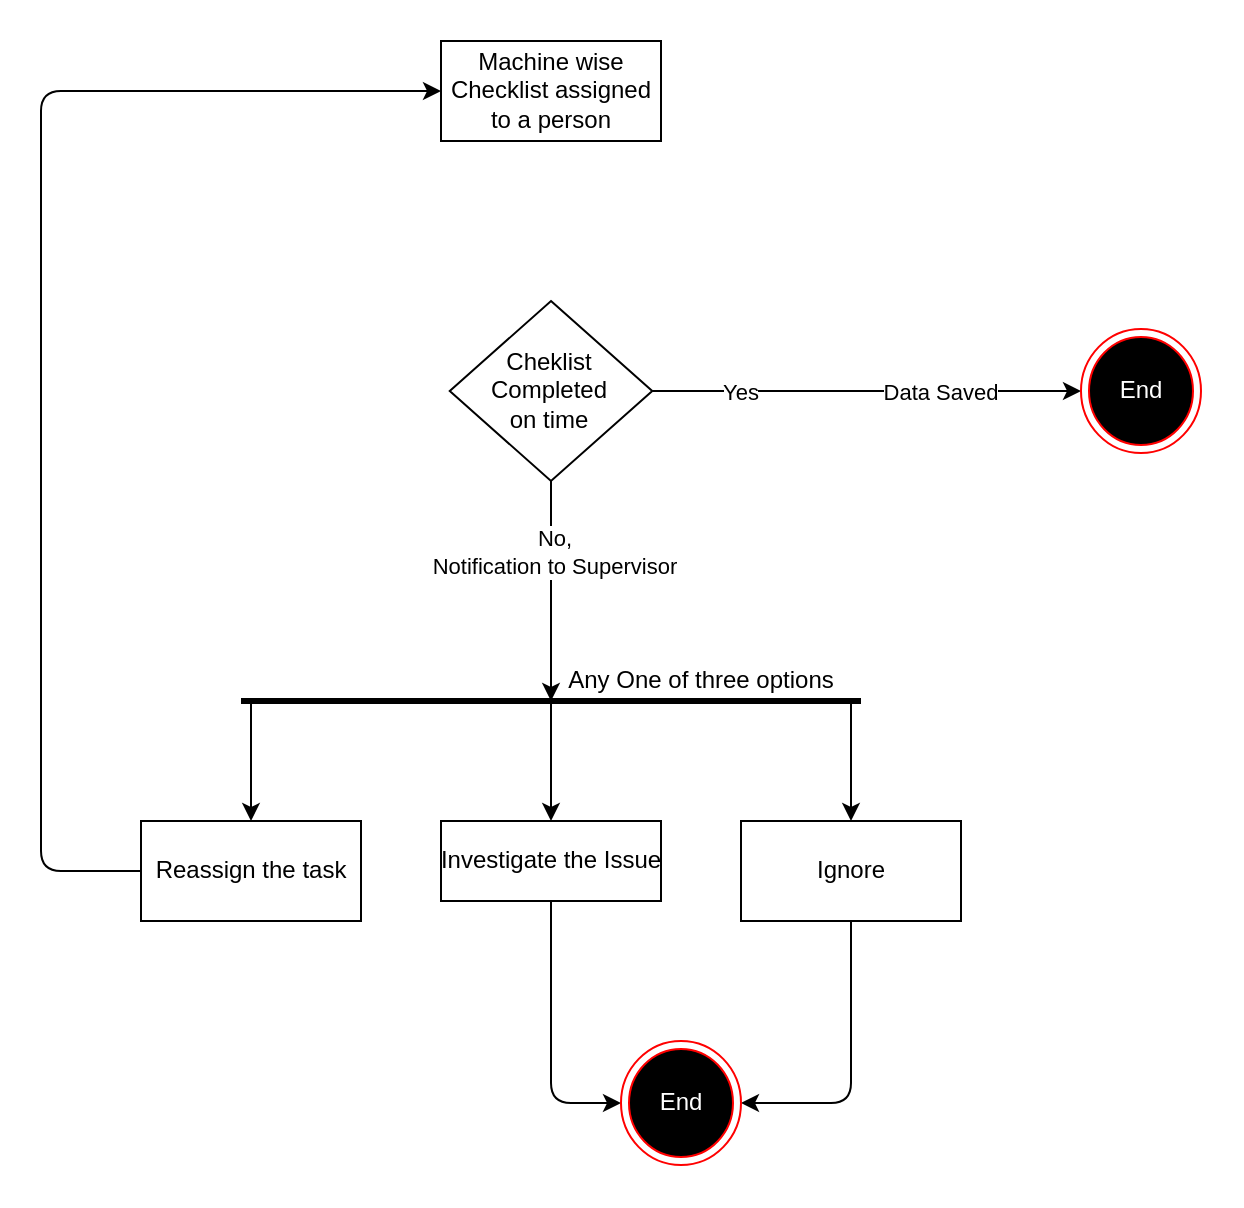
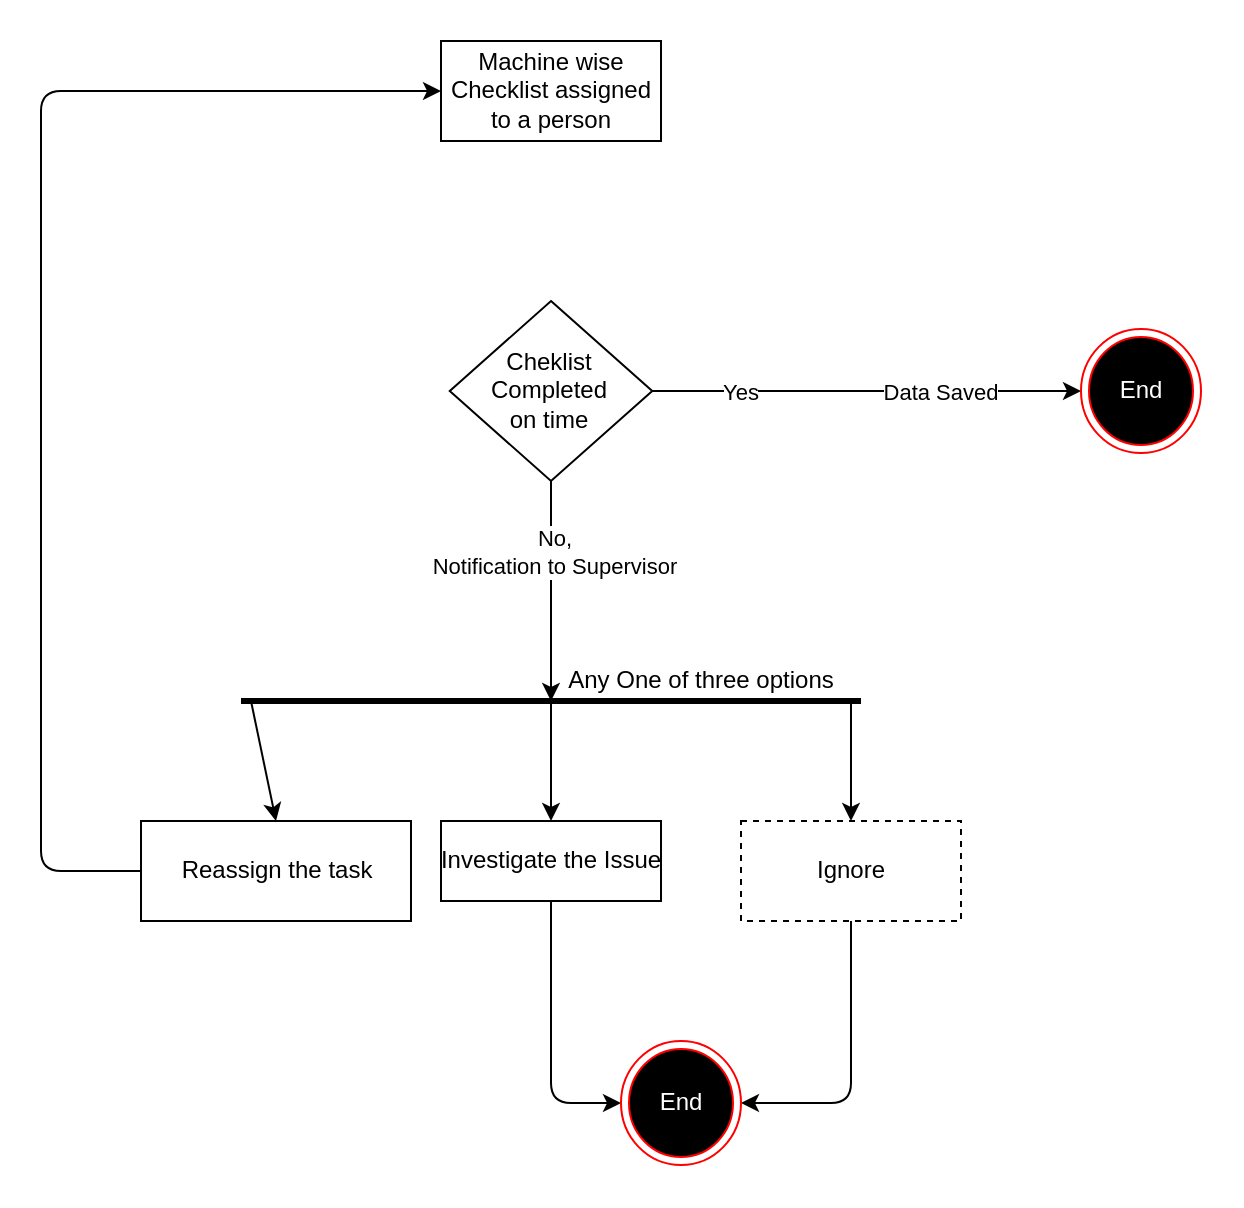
- <mxCell id="16" value="Reassign the task" style="html=1;fontColor=#000000;" vertex="1" parent="1"><mxGeometry x="70" y="410" width="110" height="50" as="geometry" /></mxCell>
+ <mxCell id="16" value="Reassign the task" style="html=1;fontColor=#000000;" vertex="1" parent="1"><mxGeometry x="70" y="410" width="135" height="50" as="geometry" /></mxCell>
- <mxCell id="14" value="Ignore" style="html=1;fontColor=#000000;" vertex="1" parent="1"><mxGeometry x="370" y="410" width="110" height="50" as="geometry" /></mxCell>
+ <mxCell id="14" value="Ignore" style="html=1;fontColor=#000000;dashed=1;" vertex="1" parent="1"><mxGeometry x="370" y="410" width="110" height="50" as="geometry" /></mxCell>
